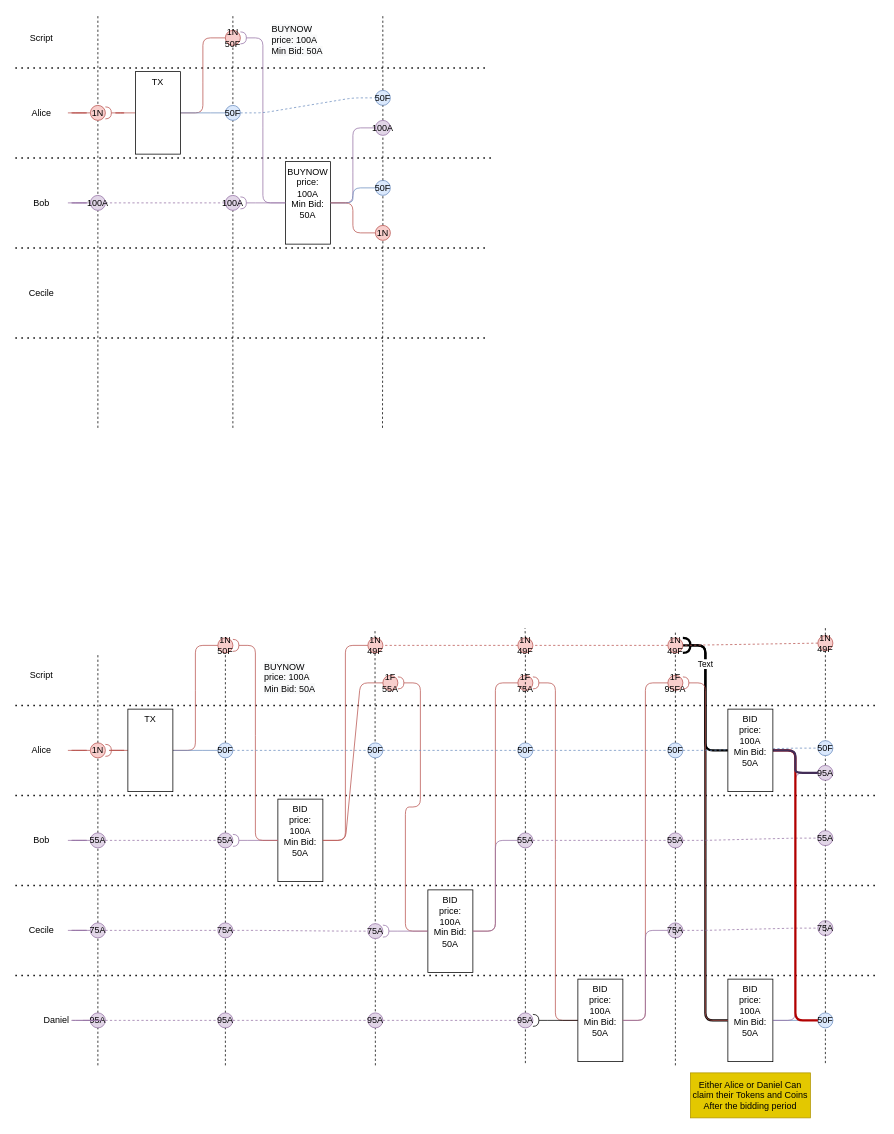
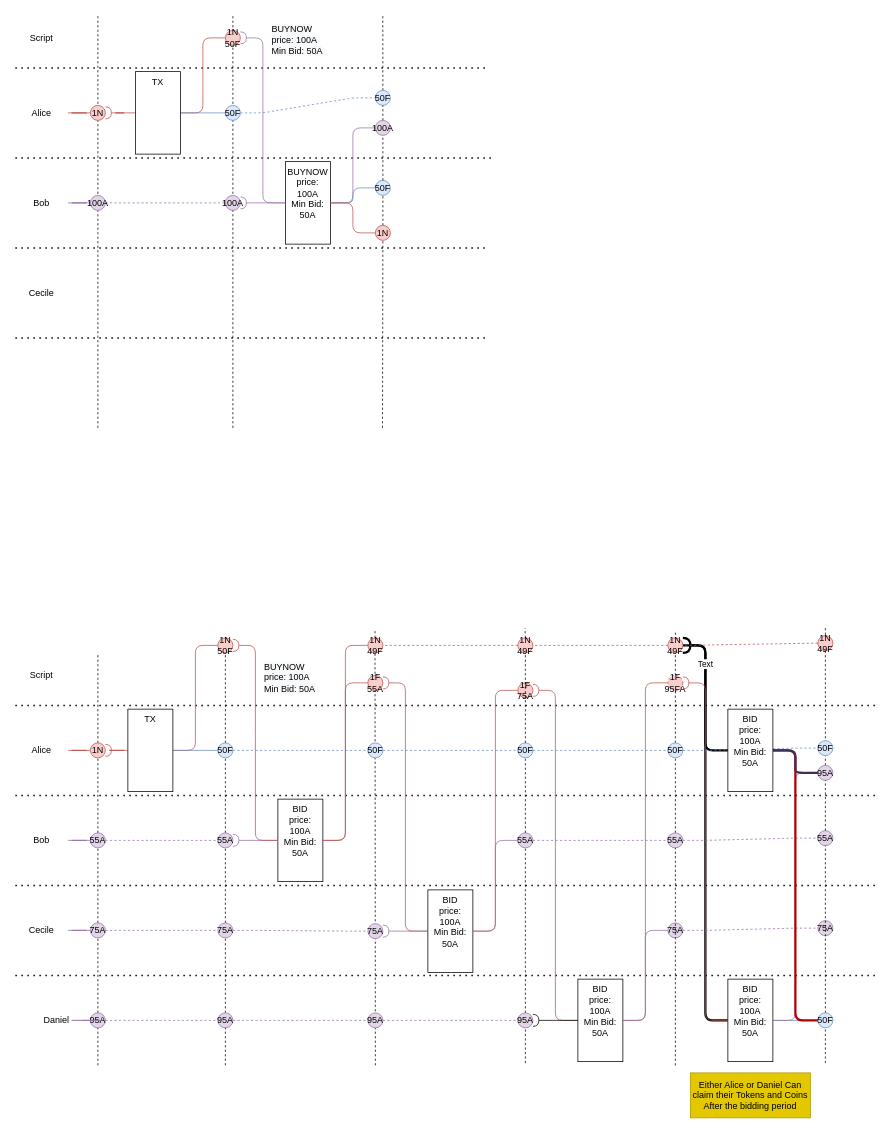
- <mxCell id="89" value="1F&lt;br&gt;55A" style="ellipse;whiteSpace=wrap;html=1;aspect=fixed;fillColor=#f8cecc;strokeColor=#b85450;" vertex="1" parent="1"><mxGeometry x="510" y="900" width="20" height="20" as="geometry" /></mxCell>
+ <mxCell id="89" value="1F&lt;br&gt;55A" style="ellipse;whiteSpace=wrap;html=1;aspect=fixed;fillColor=#f8cecc;strokeColor=#b85450;" vertex="1" parent="1"><mxGeometry x="490" y="900" width="20" height="20" as="geometry" /></mxCell>
- <mxCell id="99" value="1F&lt;br&gt;75A" style="ellipse;whiteSpace=wrap;html=1;aspect=fixed;fillColor=#f8cecc;strokeColor=#b85450;" vertex="1" parent="1"><mxGeometry x="690" y="900" width="20" height="20" as="geometry" /></mxCell>
+ <mxCell id="99" value="1F&lt;br&gt;75A" style="ellipse;whiteSpace=wrap;html=1;aspect=fixed;fillColor=#f8cecc;strokeColor=#b85450;" vertex="1" parent="1"><mxGeometry x="690" y="910" width="20" height="20" as="geometry" /></mxCell>
- <mxCell id="115" value="1F&lt;br&gt;95FA" style="ellipse;whiteSpace=wrap;html=1;aspect=fixed;fillColor=#f8cecc;strokeColor=#b85450;" vertex="1" parent="1"><mxGeometry x="890" y="900" width="20" height="20" as="geometry" /></mxCell>
+ <mxCell id="115" value="1F&lt;br&gt;95FA" style="ellipse;whiteSpace=wrap;html=1;aspect=fixed;fillColor=#f8cecc;strokeColor=#b85450;dashed=1;" vertex="1" parent="1"><mxGeometry x="890" y="900" width="20" height="20" as="geometry" /></mxCell>
